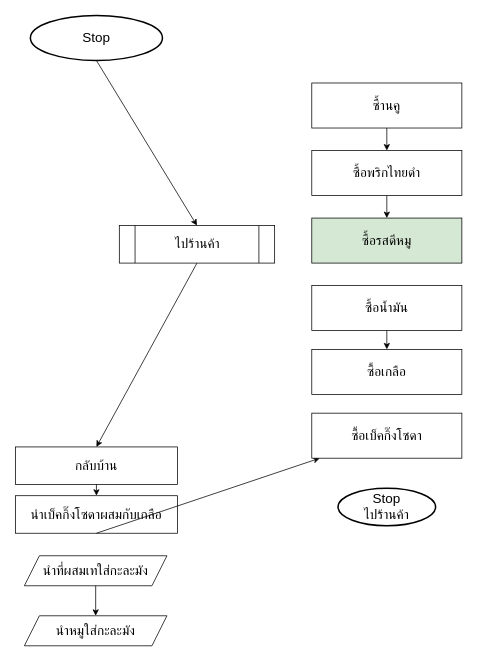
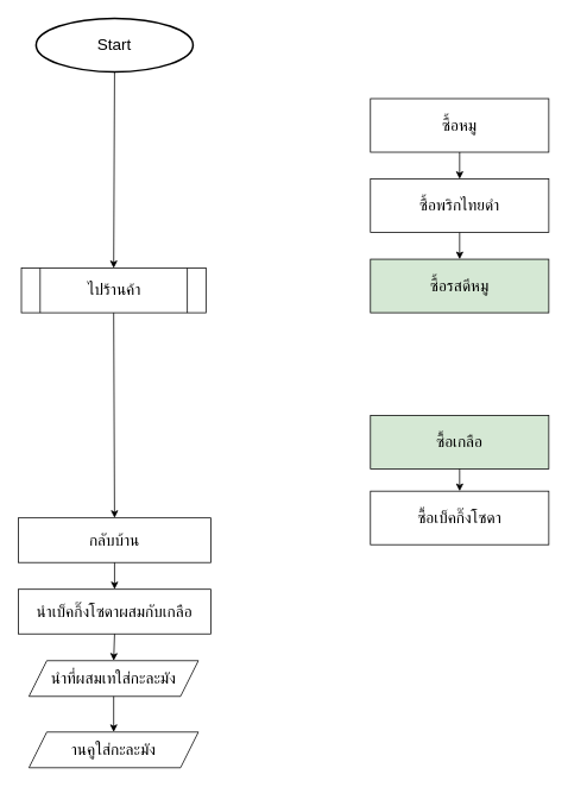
- <mxCell id="2" value="&lt;font style=&quot;font-size: 18px;&quot;&gt;Stop&lt;/font&gt;" style="strokeWidth=2;html=1;shape=mxgraph.flowchart.start_1;whiteSpace=wrap;" vertex="1" parent="1"><mxGeometry x="40" y="20" width="176" height="60" as="geometry" /></mxCell>
+ <mxCell id="2" value="&lt;font style=&quot;font-size: 18px;&quot;&gt;Start&lt;/font&gt;" style="strokeWidth=2;html=1;shape=mxgraph.flowchart.start_1;whiteSpace=wrap;" vertex="1" parent="1"><mxGeometry x="40" y="20" width="176" height="60" as="geometry" /></mxCell>
- <mxCell id="13" value="ซื้านคู" style="rounded=0;whiteSpace=wrap;html=1;fontSize=18;" vertex="1" parent="1"><mxGeometry x="415" y="110" width="200" height="60" as="geometry" /></mxCell>
+ <mxCell id="13" value="ซื้อหมู" style="rounded=0;whiteSpace=wrap;html=1;fontSize=18;" vertex="1" parent="1"><mxGeometry x="415" y="110" width="200" height="60" as="geometry" /></mxCell>
- <mxCell id="12" value="ไปร้านค้า" style="shape=process;whiteSpace=wrap;html=1;backgroundOutline=1;fontSize=18;" vertex="1" parent="1"><mxGeometry x="158.5" y="300" width="207" height="50" as="geometry" /></mxCell>
+ <mxCell id="12" value="ไปร้านค้า" style="shape=process;whiteSpace=wrap;html=1;backgroundOutline=1;fontSize=18;" vertex="1" parent="1"><mxGeometry x="23.5" y="300" width="207" height="50" as="geometry" /></mxCell>
- <mxCell id="16" value="ซื้อน้ำมัน" style="rounded=0;whiteSpace=wrap;html=1;fontSize=18;" vertex="1" parent="1"><mxGeometry x="415" y="380" width="200" height="60" as="geometry" /></mxCell>
- <mxCell id="22" value="" style="endArrow=classic;html=1;rounded=0;fontSize=18;entryX=0.5;entryY=0;entryDx=0;entryDy=0;exitX=0.5;exitY=1;exitDx=0;exitDy=0;" edge="1" parent="1" source="16" target="17"><mxGeometry width="50" height="50" relative="1" as="geometry"><mxPoint x="270" y="450" as="sourcePoint" /><mxPoint x="320" y="400" as="targetPoint" /></mxGeometry></mxCell>
- <mxCell id="17" value="ซื้อเกลือ" style="rounded=0;whiteSpace=wrap;html=1;fontSize=18;" vertex="1" parent="1"><mxGeometry x="415" y="465" width="200" height="60" as="geometry" /></mxCell>
+ <mxCell id="17" value="ซื้อเกลือ" style="rounded=0;whiteSpace=wrap;html=1;fontSize=18;fillColor=#d5e8d4;" vertex="1" parent="1"><mxGeometry x="415" y="465" width="200" height="60" as="geometry" /></mxCell>
+ <mxCell id="23" value="" style="endArrow=classic;html=1;rounded=0;fontSize=18;exitX=0.5;exitY=1;exitDx=0;exitDy=0;entryX=0.5;entryY=0;entryDx=0;entryDy=0;" edge="1" parent="1" source="17" target="18"><mxGeometry width="50" height="50" relative="1" as="geometry"><mxPoint x="270" y="700" as="sourcePoint" /><mxPoint x="320" y="650" as="targetPoint" /></mxGeometry></mxCell>
- <mxCell id="3" value="กลับบ้าน" style="rounded=0;whiteSpace=wrap;html=1;fontSize=18;" vertex="1" parent="1"><mxGeometry x="20" y="595" width="216" height="50" as="geometry" /></mxCell>
+ <mxCell id="3" value="กลับบ้าน" style="rounded=0;whiteSpace=wrap;html=1;fontSize=18;" vertex="1" parent="1"><mxGeometry x="20" y="580" width="216" height="50" as="geometry" /></mxCell>
- <mxCell id="8" value="" style="endArrow=classic;html=1;rounded=0;fontSize=18;exitX=0.5;exitY=1;exitDx=0;exitDy=0;" edge="1" parent="1" source="4" target="18"><mxGeometry width="50" height="50" relative="1" as="geometry"><mxPoint x="94" y="730" as="sourcePoint" /><mxPoint x="144" y="680" as="targetPoint" /></mxGeometry></mxCell>
+ <mxCell id="8" value="" style="endArrow=classic;html=1;rounded=0;fontSize=18;exitX=0.5;exitY=1;exitDx=0;exitDy=0;entryX=0.5;entryY=0;entryDx=0;entryDy=0;" edge="1" parent="1" source="4" target="5"><mxGeometry width="50" height="50" relative="1" as="geometry"><mxPoint x="94" y="730" as="sourcePoint" /><mxPoint x="144" y="680" as="targetPoint" /></mxGeometry></mxCell>
- <mxCell id="19" value="Stop&lt;br&gt;ไปร้านค้า" style="strokeWidth=2;html=1;shape=mxgraph.flowchart.start_1;whiteSpace=wrap;fontSize=18;" vertex="1" parent="1"><mxGeometry x="450" y="650" width="130" height="50" as="geometry" /></mxCell>
- <mxCell id="6" value="นำหมูใส่กะละมัง" style="shape=parallelogram;perimeter=parallelogramPerimeter;whiteSpace=wrap;html=1;fixedSize=1;fontSize=18;" vertex="1" parent="1"><mxGeometry x="32" y="820" width="190" height="40" as="geometry" /></mxCell>
+ <mxCell id="6" value="านคูใส่กะละมัง" style="shape=parallelogram;perimeter=parallelogramPerimeter;whiteSpace=wrap;html=1;fixedSize=1;fontSize=18;" vertex="1" parent="1"><mxGeometry x="32" y="820" width="190" height="40" as="geometry" /></mxCell>
